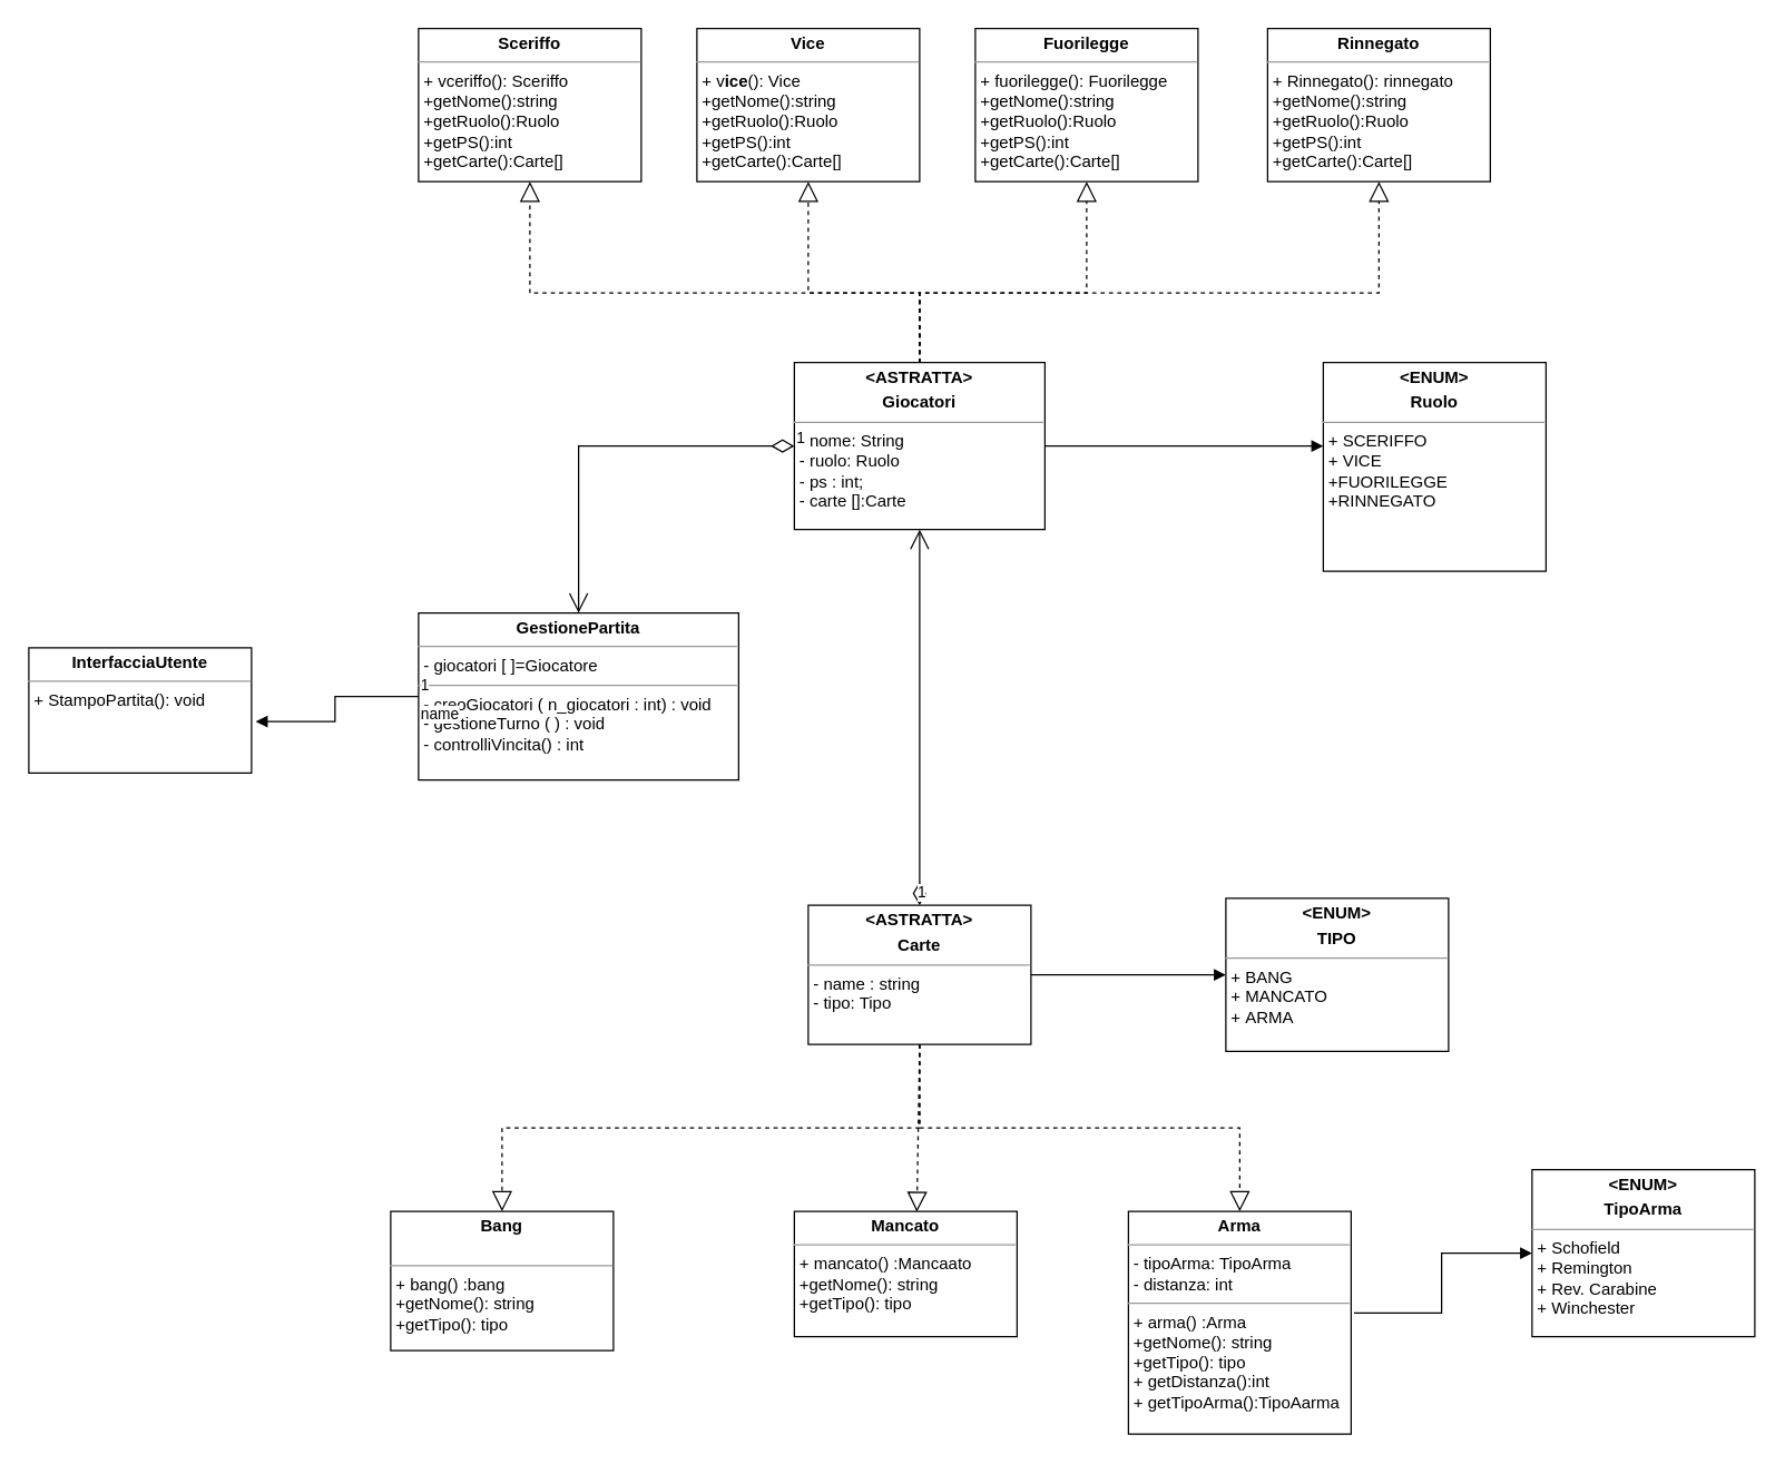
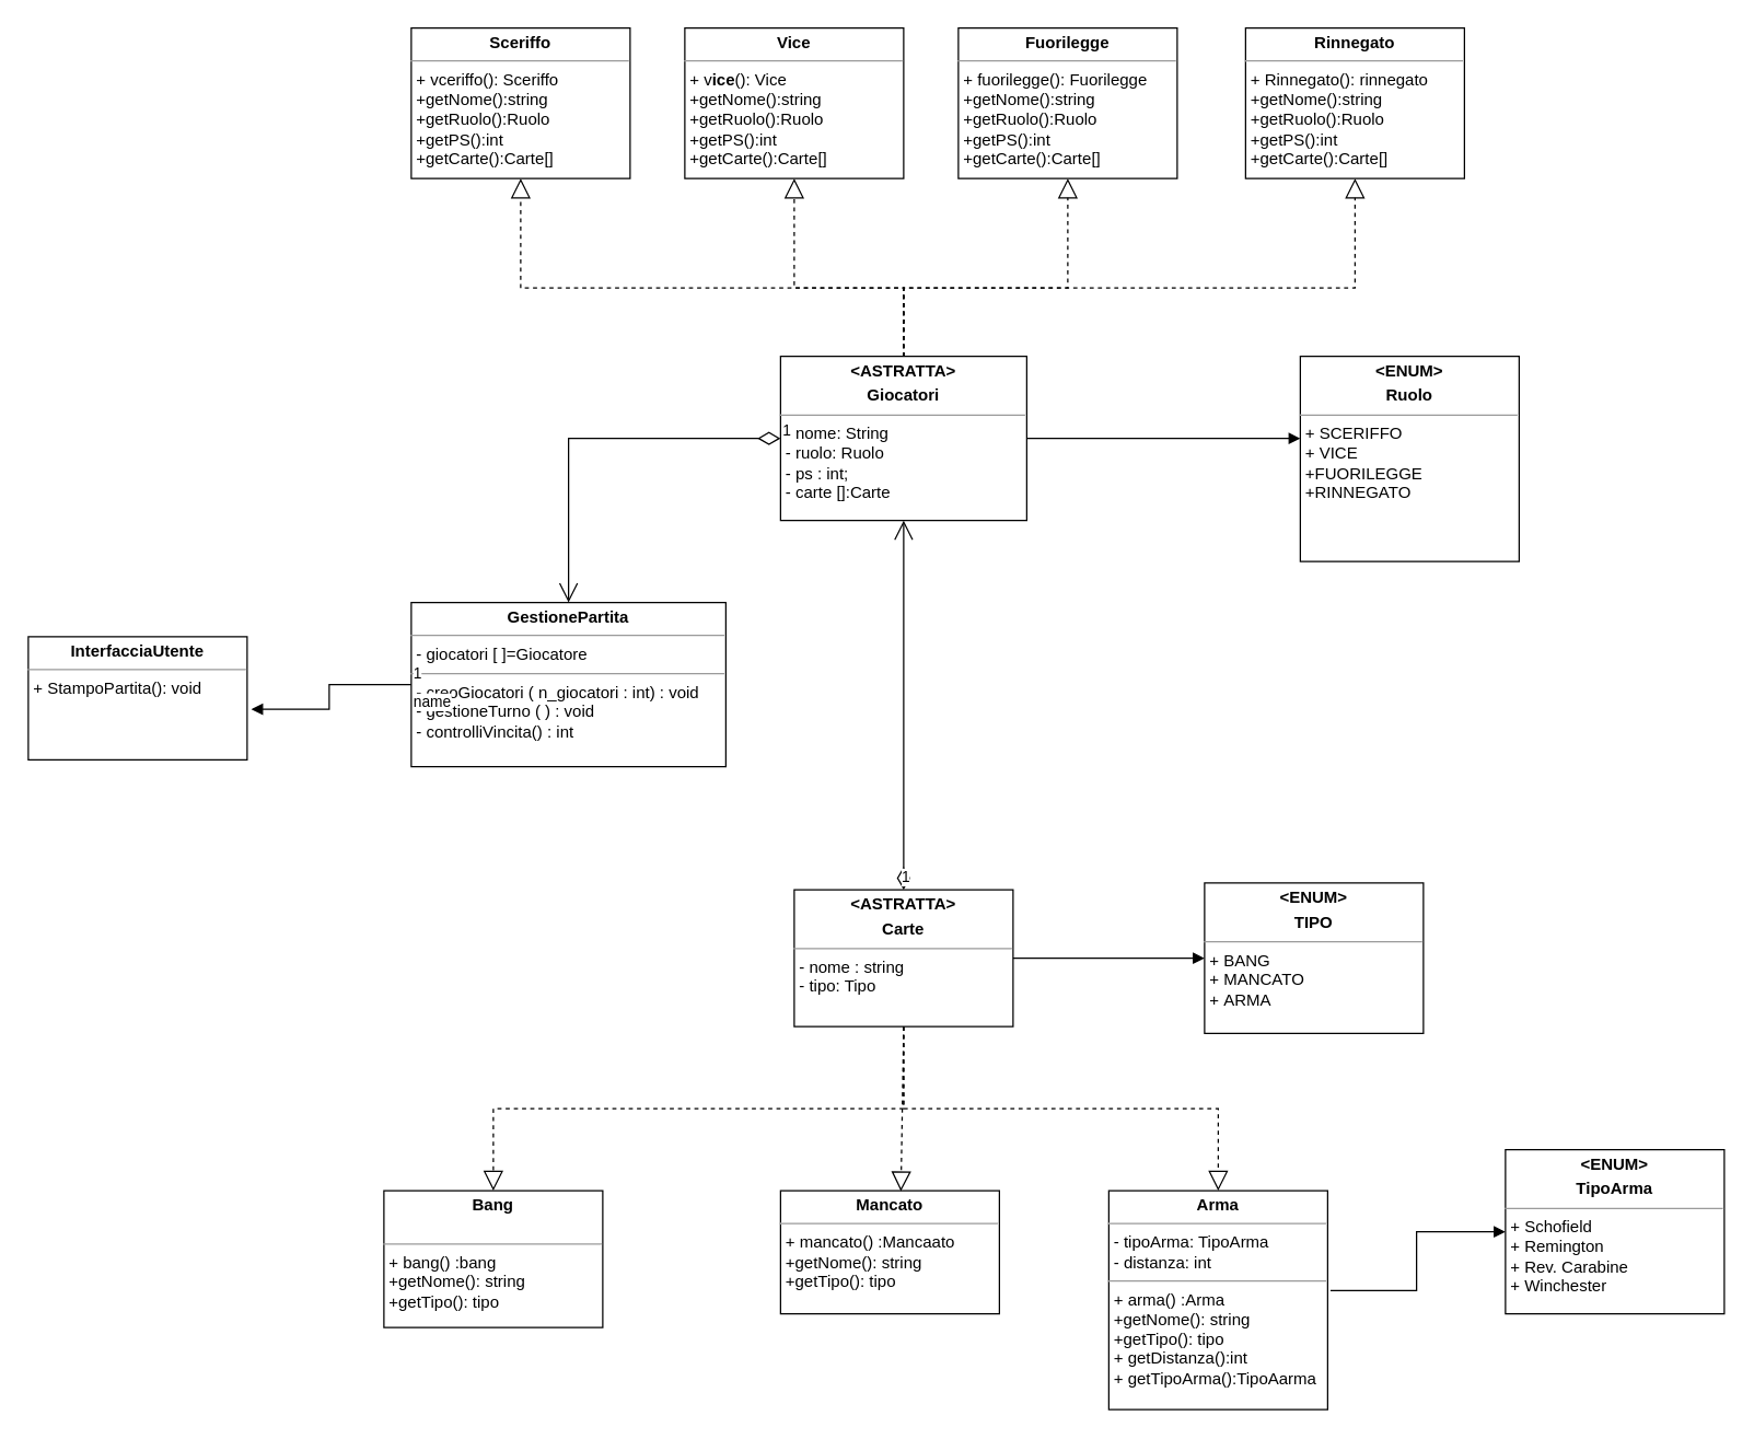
- <mxCell id="10" value="&lt;p style=&quot;margin:0px;margin-top:4px;text-align:center;&quot;&gt;&lt;b&gt;&amp;lt;ASTRATTA&amp;gt;&lt;/b&gt;&lt;/p&gt;&lt;p style=&quot;margin:0px;margin-top:4px;text-align:center;&quot;&gt;&lt;b&gt;Carte&lt;/b&gt;&lt;/p&gt;&lt;hr size=&quot;1&quot;&gt;&lt;p style=&quot;margin:0px;margin-left:4px;&quot;&gt;- name : string&lt;/p&gt;&lt;p style=&quot;margin:0px;margin-left:4px;&quot;&gt;- tipo: Tipo&lt;/p&gt;" style="verticalAlign=top;align=left;overflow=fill;fontSize=12;fontFamily=Helvetica;html=1;whiteSpace=wrap;" vertex="1" parent="1"><mxGeometry x="580" y="650" width="160" height="100" as="geometry" /></mxCell>
+ <mxCell id="10" value="&lt;p style=&quot;margin:0px;margin-top:4px;text-align:center;&quot;&gt;&lt;b&gt;&amp;lt;ASTRATTA&amp;gt;&lt;/b&gt;&lt;/p&gt;&lt;p style=&quot;margin:0px;margin-top:4px;text-align:center;&quot;&gt;&lt;b&gt;Carte&lt;/b&gt;&lt;/p&gt;&lt;hr size=&quot;1&quot;&gt;&lt;p style=&quot;margin:0px;margin-left:4px;&quot;&gt;- nome : string&lt;/p&gt;&lt;p style=&quot;margin:0px;margin-left:4px;&quot;&gt;- tipo: Tipo&lt;/p&gt;" style="verticalAlign=top;align=left;overflow=fill;fontSize=12;fontFamily=Helvetica;html=1;whiteSpace=wrap;" vertex="1" parent="1"><mxGeometry x="580" y="650" width="160" height="100" as="geometry" /></mxCell>
